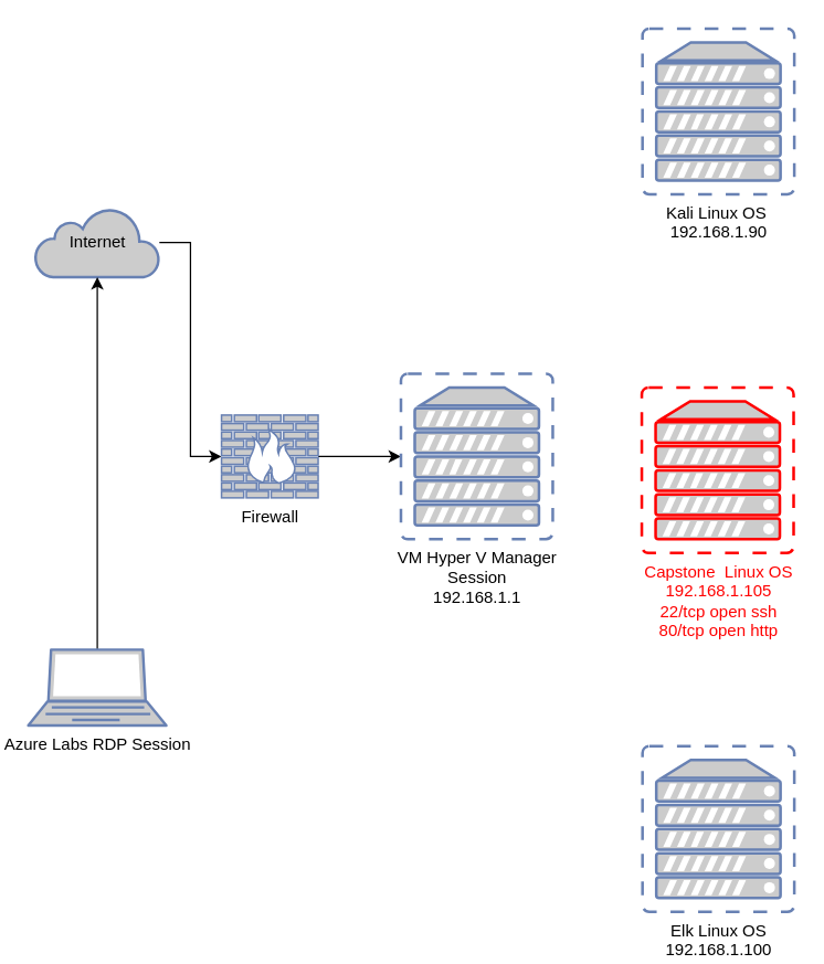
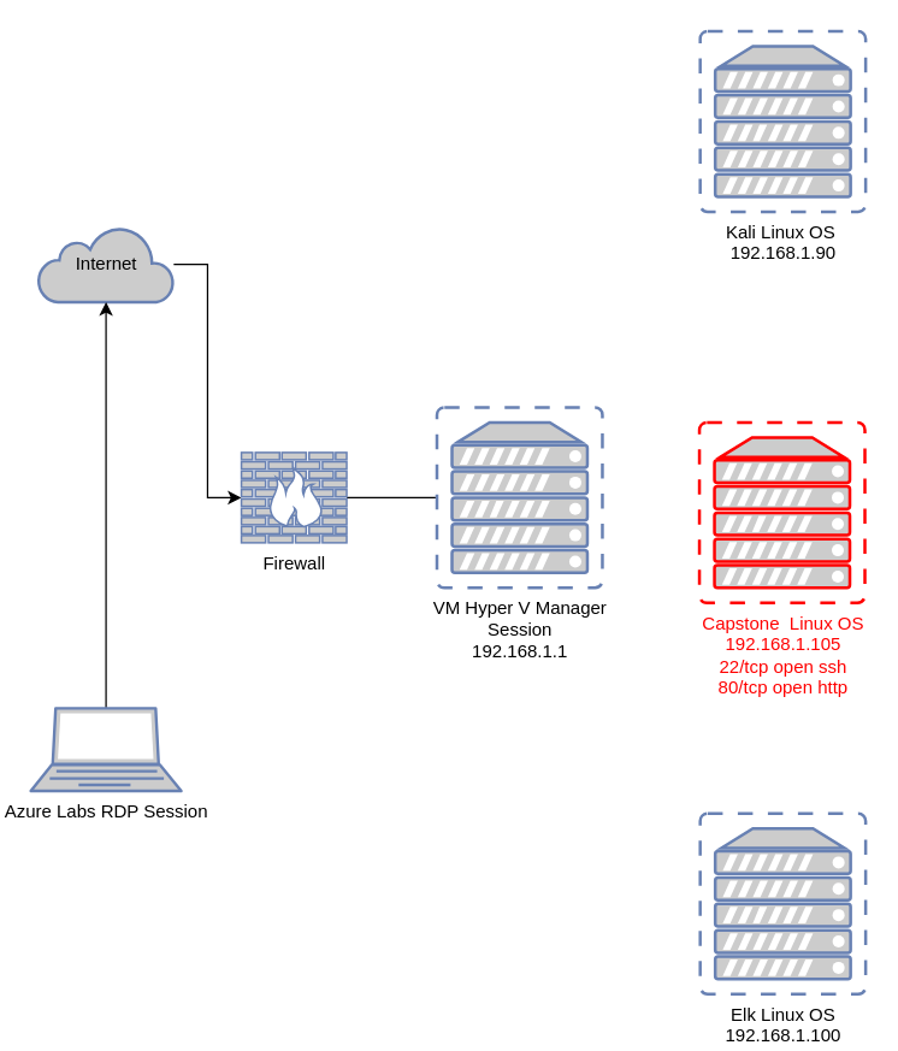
- <mxCell id="6" value="" style="edgeStyle=orthogonalEdgeStyle;rounded=0;orthogonalLoop=1;jettySize=auto;html=1;fontColor=#000000;" edge="1" parent="1" source="7" target="8"><mxGeometry relative="1" as="geometry" /></mxCell>
+ <mxCell id="6" value="" style="edgeStyle=orthogonalEdgeStyle;rounded=0;orthogonalLoop=1;jettySize=auto;html=1;fontColor=#000000;endArrow=none;" edge="1" parent="1" source="7" target="8"><mxGeometry relative="1" as="geometry" /></mxCell>
